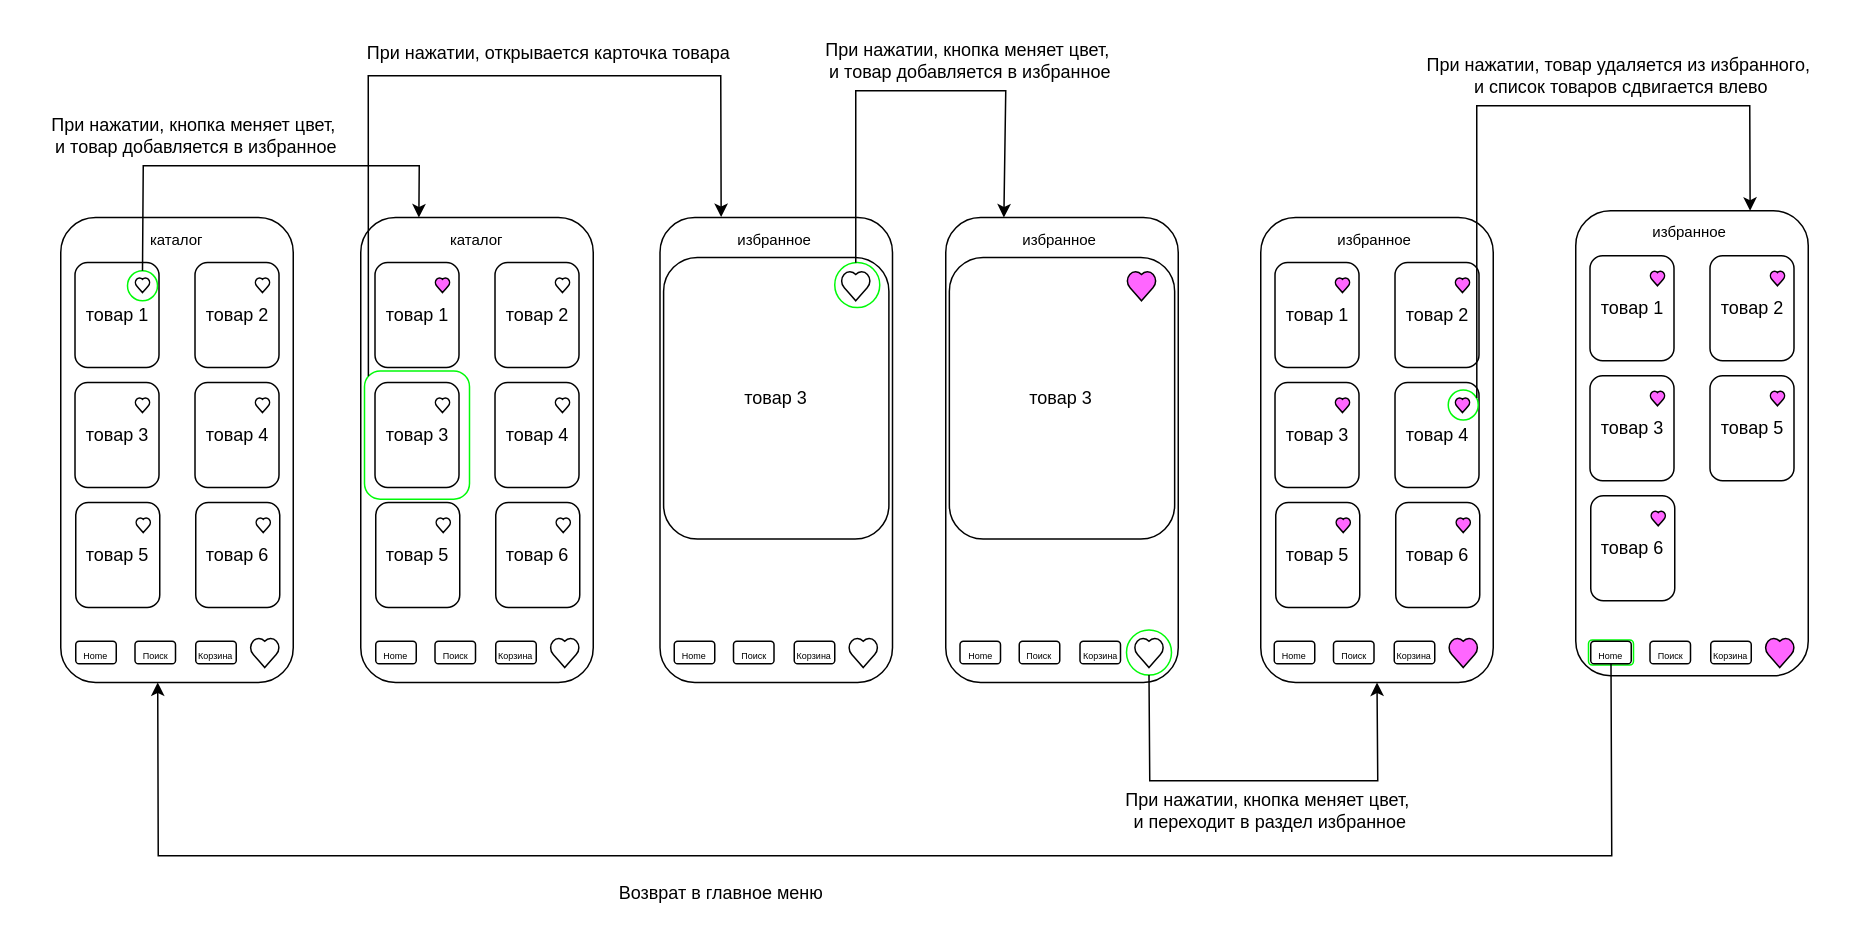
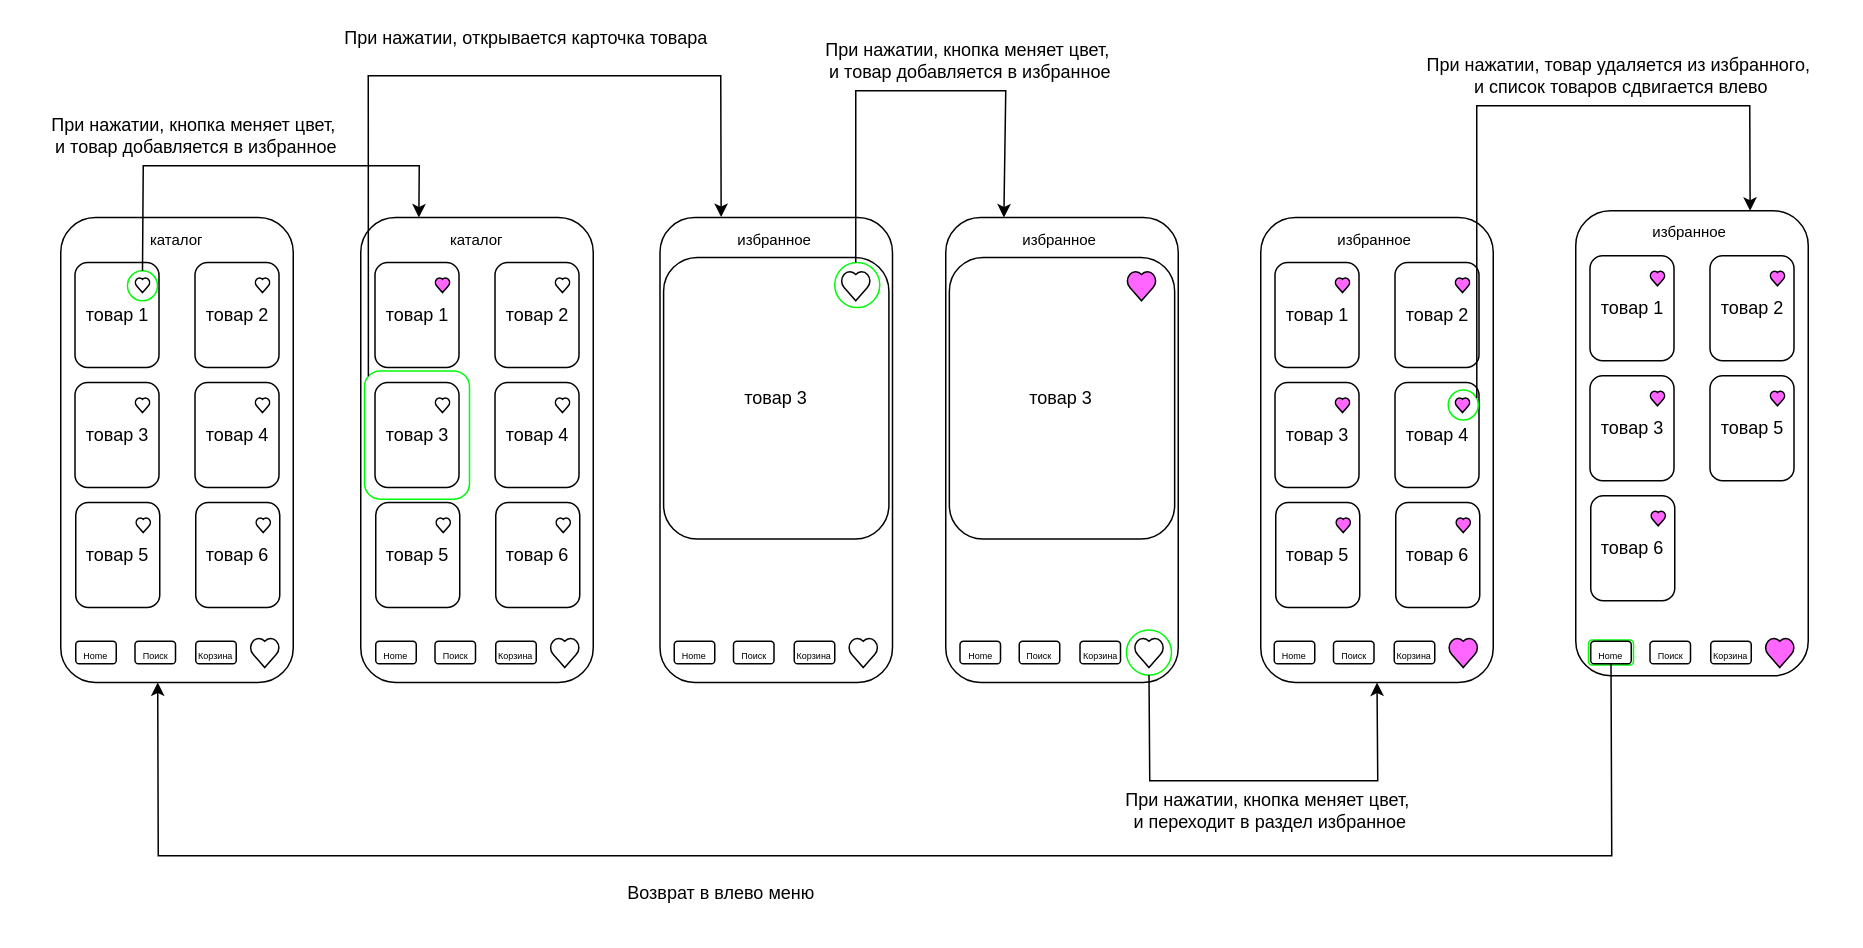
- <mxCell id="94" value="При нажатии, открывается карточка товара" style="text;html=1;align=center;verticalAlign=middle;resizable=0;points=[];autosize=1;strokeColor=none;fillColor=none;" vertex="1" parent="1"><mxGeometry x="230" y="20" width="270" height="30" as="geometry" /></mxCell>
+ <mxCell id="94" value="При нажатии, открывается карточка товара" style="text;html=1;align=center;verticalAlign=middle;resizable=0;points=[];autosize=1;strokeColor=none;fillColor=none;" vertex="1" parent="1"><mxGeometry x="215" y="10" width="270" height="30" as="geometry" /></mxCell>
- <mxCell id="91" value="&lt;font style=&quot;font-size: 12px;&quot;&gt;Возврат в главное меню&lt;/font&gt;" style="text;html=1;align=center;verticalAlign=middle;resizable=0;points=[];autosize=1;strokeColor=none;fillColor=none;" vertex="1" parent="1"><mxGeometry x="400" y="580" width="160" height="30" as="geometry" /></mxCell>
+ <mxCell id="91" value="&lt;font style=&quot;font-size: 12px;&quot;&gt;Возврат в влево меню&lt;/font&gt;" style="text;html=1;align=center;verticalAlign=middle;resizable=0;points=[];autosize=1;strokeColor=none;fillColor=none;" vertex="1" parent="1"><mxGeometry x="400" y="580" width="160" height="30" as="geometry" /></mxCell>
